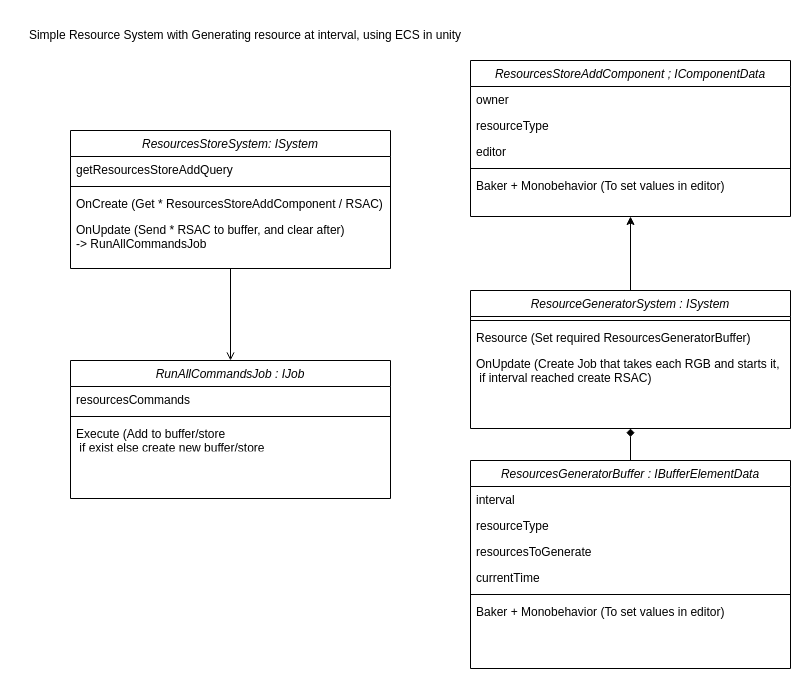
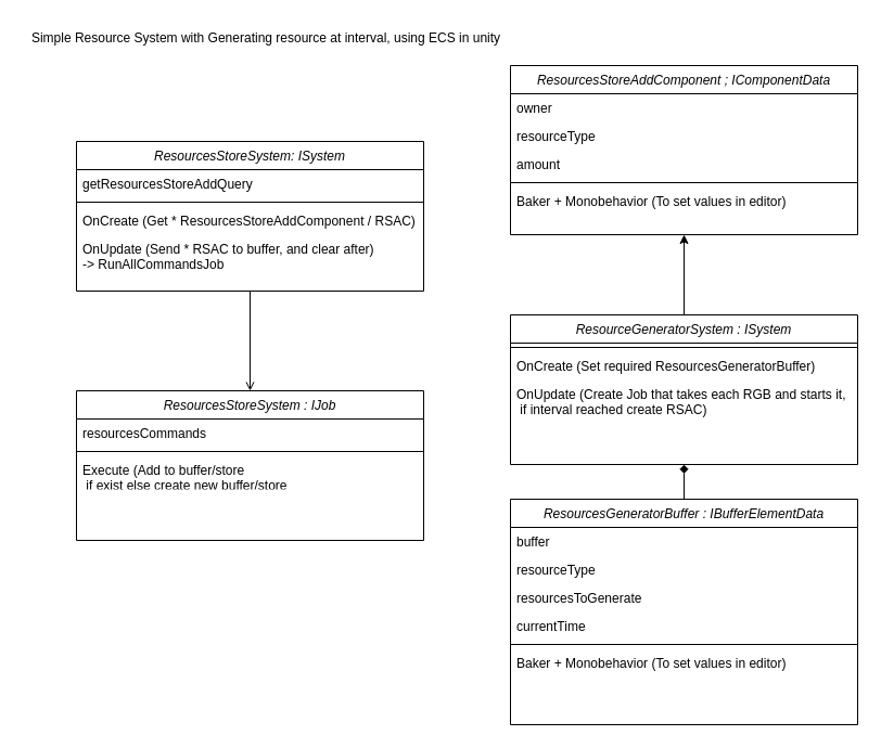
- <mxCell id="27" value="editor&#10;" style="text;align=left;verticalAlign=top;spacingLeft=4;spacingRight=4;overflow=hidden;rotatable=0;points=[[0,0.5],[1,0.5]];portConstraint=eastwest;" vertex="1" parent="24"><mxGeometry y="78" width="320" height="26" as="geometry" /></mxCell>
+ <mxCell id="27" value="amount&#10;" style="text;align=left;verticalAlign=top;spacingLeft=4;spacingRight=4;overflow=hidden;rotatable=0;points=[[0,0.5],[1,0.5]];portConstraint=eastwest;" vertex="1" parent="24"><mxGeometry y="78" width="320" height="26" as="geometry" /></mxCell>
- <mxCell id="14" value="Resource (Set required ResourcesGeneratorBuffer)" style="text;align=left;verticalAlign=top;spacingLeft=4;spacingRight=4;overflow=hidden;rotatable=0;points=[[0,0.5],[1,0.5]];portConstraint=eastwest;" vertex="1" parent="12"><mxGeometry y="34" width="320" height="26" as="geometry" /></mxCell>
+ <mxCell id="14" value="OnCreate (Set required ResourcesGeneratorBuffer)" style="text;align=left;verticalAlign=top;spacingLeft=4;spacingRight=4;overflow=hidden;rotatable=0;points=[[0,0.5],[1,0.5]];portConstraint=eastwest;" vertex="1" parent="12"><mxGeometry y="34" width="320" height="26" as="geometry" /></mxCell>
- <mxCell id="7" value="RunAllCommandsJob : IJob&#10;" style="swimlane;fontStyle=2;align=center;verticalAlign=top;childLayout=stackLayout;horizontal=1;startSize=26;horizontalStack=0;resizeParent=1;resizeLast=0;collapsible=1;marginBottom=0;rounded=0;shadow=0;strokeWidth=1;" vertex="1" parent="1"><mxGeometry x="70" y="360" width="320" height="138" as="geometry"><mxRectangle x="230" y="140" width="160" height="26" as="alternateBounds" /></mxGeometry></mxCell>
+ <mxCell id="7" value="ResourcesStoreSystem : IJob&#10;" style="swimlane;fontStyle=2;align=center;verticalAlign=top;childLayout=stackLayout;horizontal=1;startSize=26;horizontalStack=0;resizeParent=1;resizeLast=0;collapsible=1;marginBottom=0;rounded=0;shadow=0;strokeWidth=1;" vertex="1" parent="1"><mxGeometry x="70" y="360" width="320" height="138" as="geometry"><mxRectangle x="230" y="140" width="160" height="26" as="alternateBounds" /></mxGeometry></mxCell>
- <mxCell id="17" value="interval" style="text;align=left;verticalAlign=top;spacingLeft=4;spacingRight=4;overflow=hidden;rotatable=0;points=[[0,0.5],[1,0.5]];portConstraint=eastwest;" vertex="1" parent="16"><mxGeometry y="26" width="320" height="26" as="geometry" /></mxCell>
+ <mxCell id="17" value="buffer" style="text;align=left;verticalAlign=top;spacingLeft=4;spacingRight=4;overflow=hidden;rotatable=0;points=[[0,0.5],[1,0.5]];portConstraint=eastwest;" vertex="1" parent="16"><mxGeometry y="26" width="320" height="26" as="geometry" /></mxCell>
